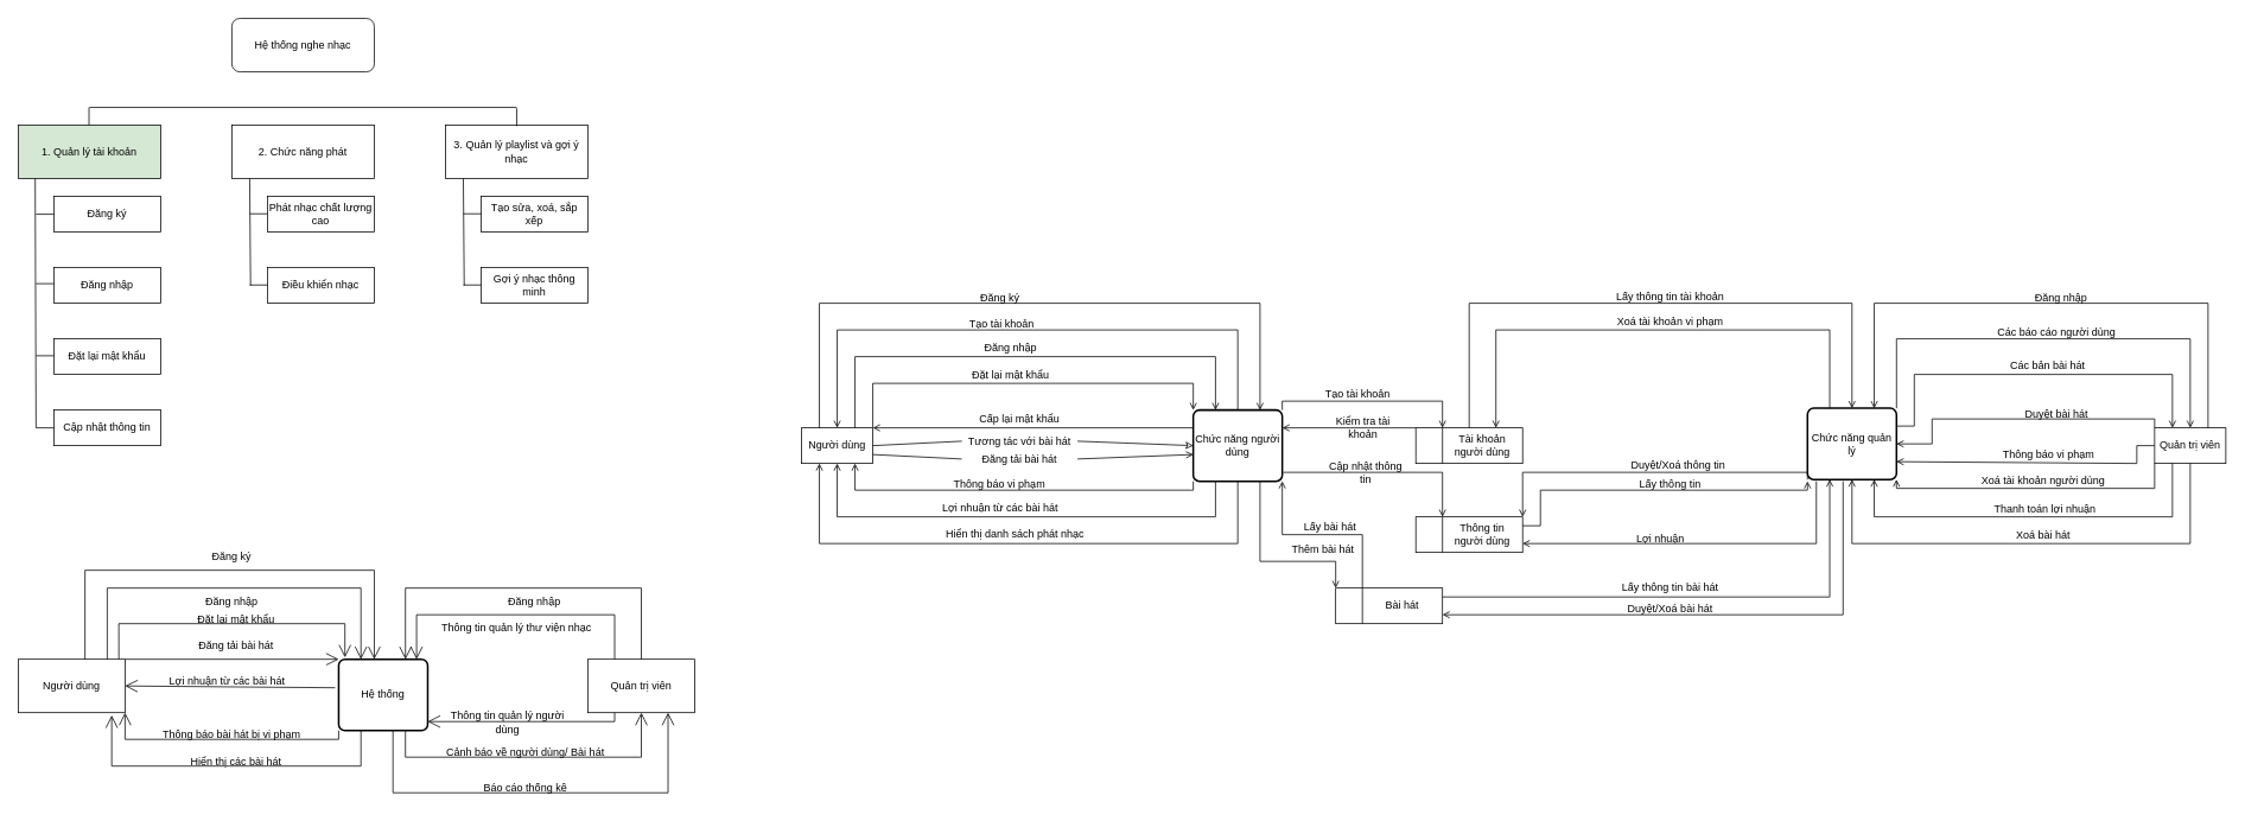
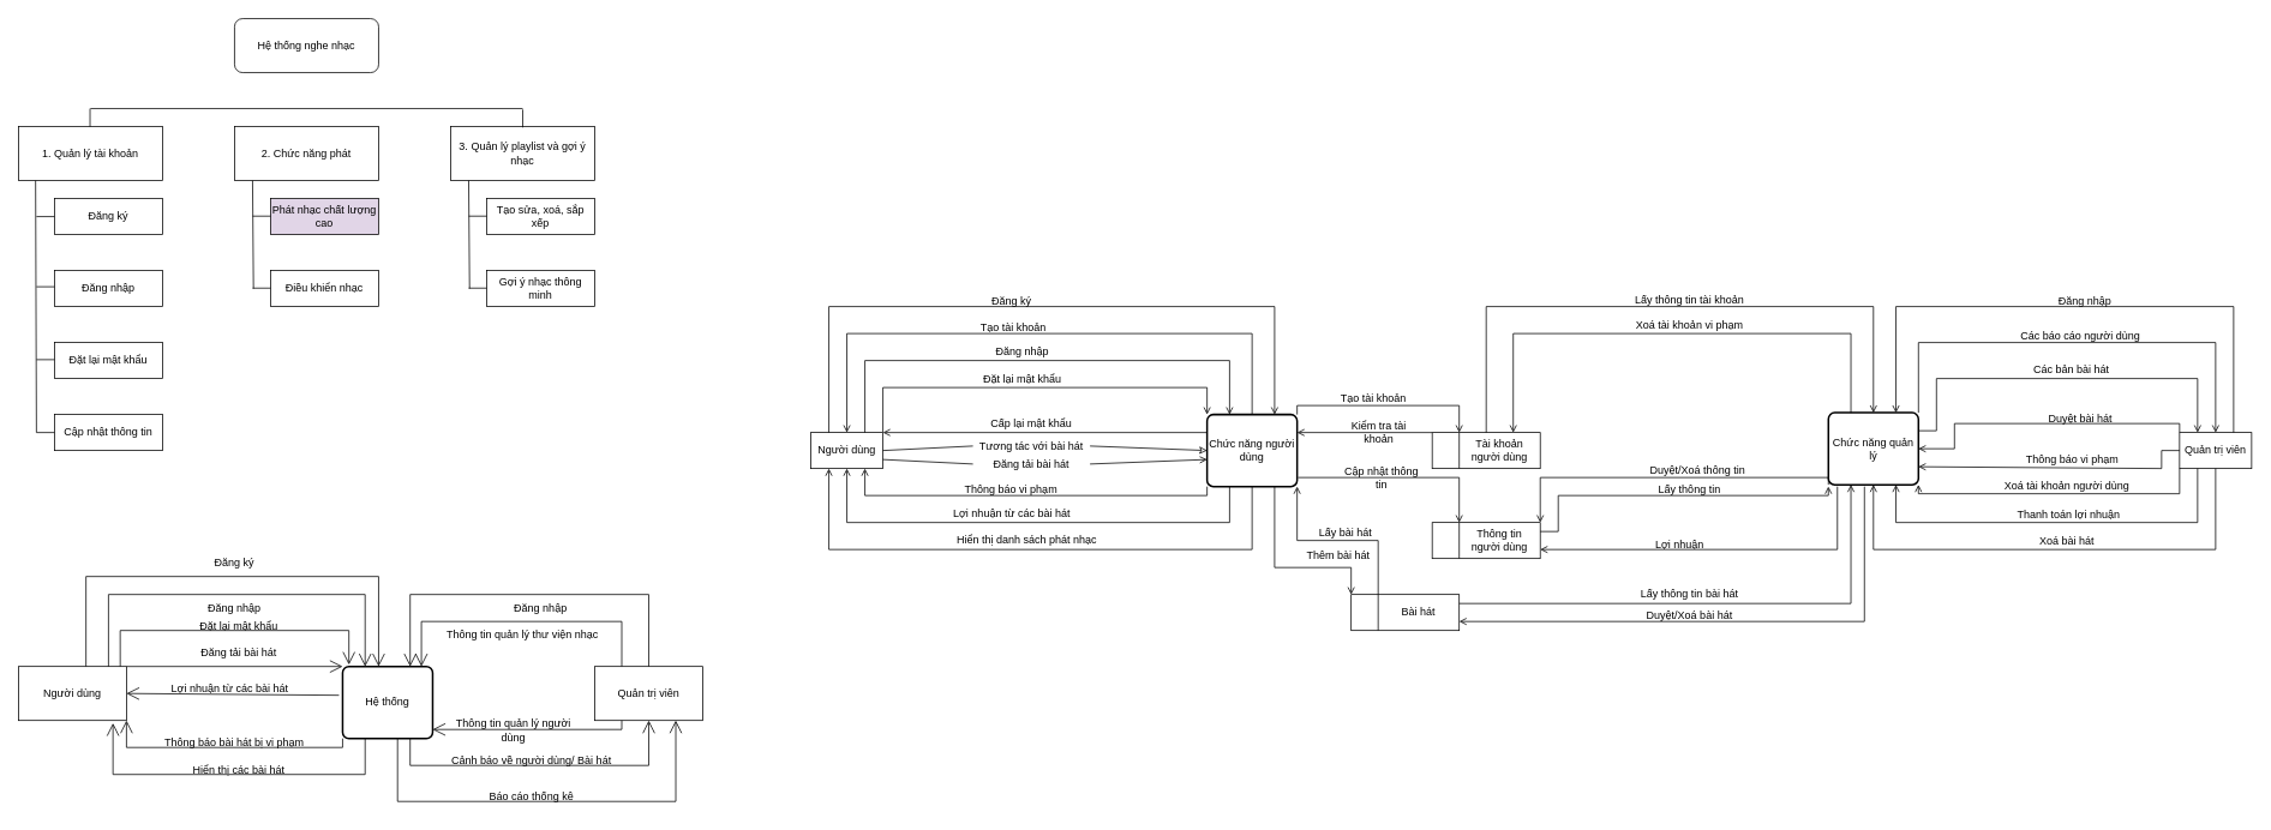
- <mxCell id="3" value="1. Quản lý tài khoản" style="rounded=0;whiteSpace=wrap;html=1;fillColor=#d5e8d4;" vertex="1" parent="1"><mxGeometry x="20" y="140" width="160" height="60" as="geometry" /></mxCell>
+ <mxCell id="3" value="1. Quản lý tài khoản" style="rounded=0;whiteSpace=wrap;html=1;" vertex="1" parent="1"><mxGeometry x="20" y="140" width="160" height="60" as="geometry" /></mxCell>
- <mxCell id="11" value="Phát nhạc chất lượng cao" style="rounded=0;whiteSpace=wrap;html=1;" vertex="1" parent="1"><mxGeometry x="300" y="220" width="120" height="40" as="geometry" /></mxCell>
+ <mxCell id="11" value="Phát nhạc chất lượng cao" style="rounded=0;whiteSpace=wrap;html=1;fillColor=#e1d5e7;" vertex="1" parent="1"><mxGeometry x="300" y="220" width="120" height="40" as="geometry" /></mxCell>
